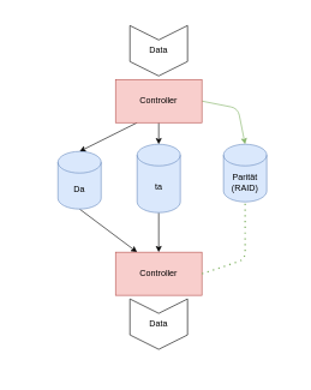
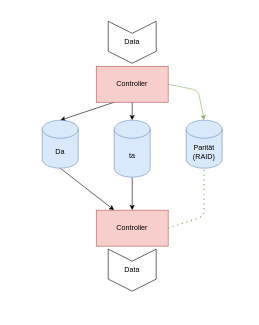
- <mxCell id="10" value="Da" style="shape=cylinder3;whiteSpace=wrap;html=1;boundedLbl=1;backgroundOutline=1;size=15;fillColor=#dae8fc;strokeColor=#6c8ebf;" vertex="1" parent="1"><mxGeometry x="80" y="210" width="60" height="80" as="geometry" /></mxCell>
+ <mxCell id="10" value="Da" style="shape=cylinder3;whiteSpace=wrap;html=1;boundedLbl=1;backgroundOutline=1;size=15;fillColor=#dae8fc;strokeColor=#6c8ebf;" vertex="1" parent="1"><mxGeometry x="70" y="200" width="60" height="80" as="geometry" /></mxCell>
